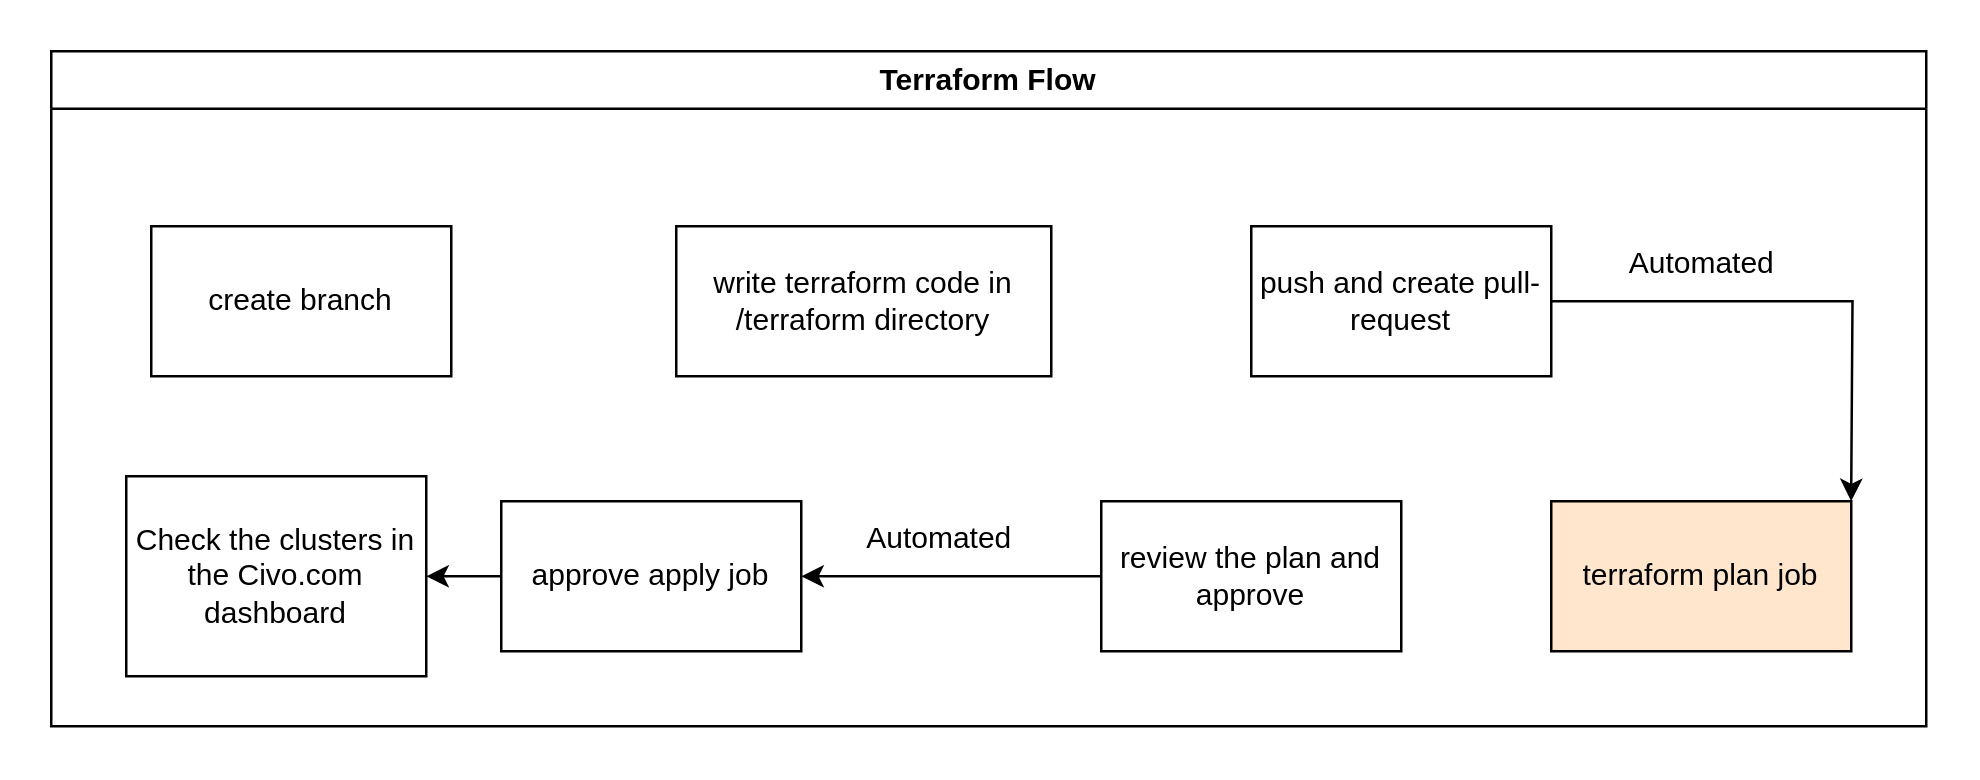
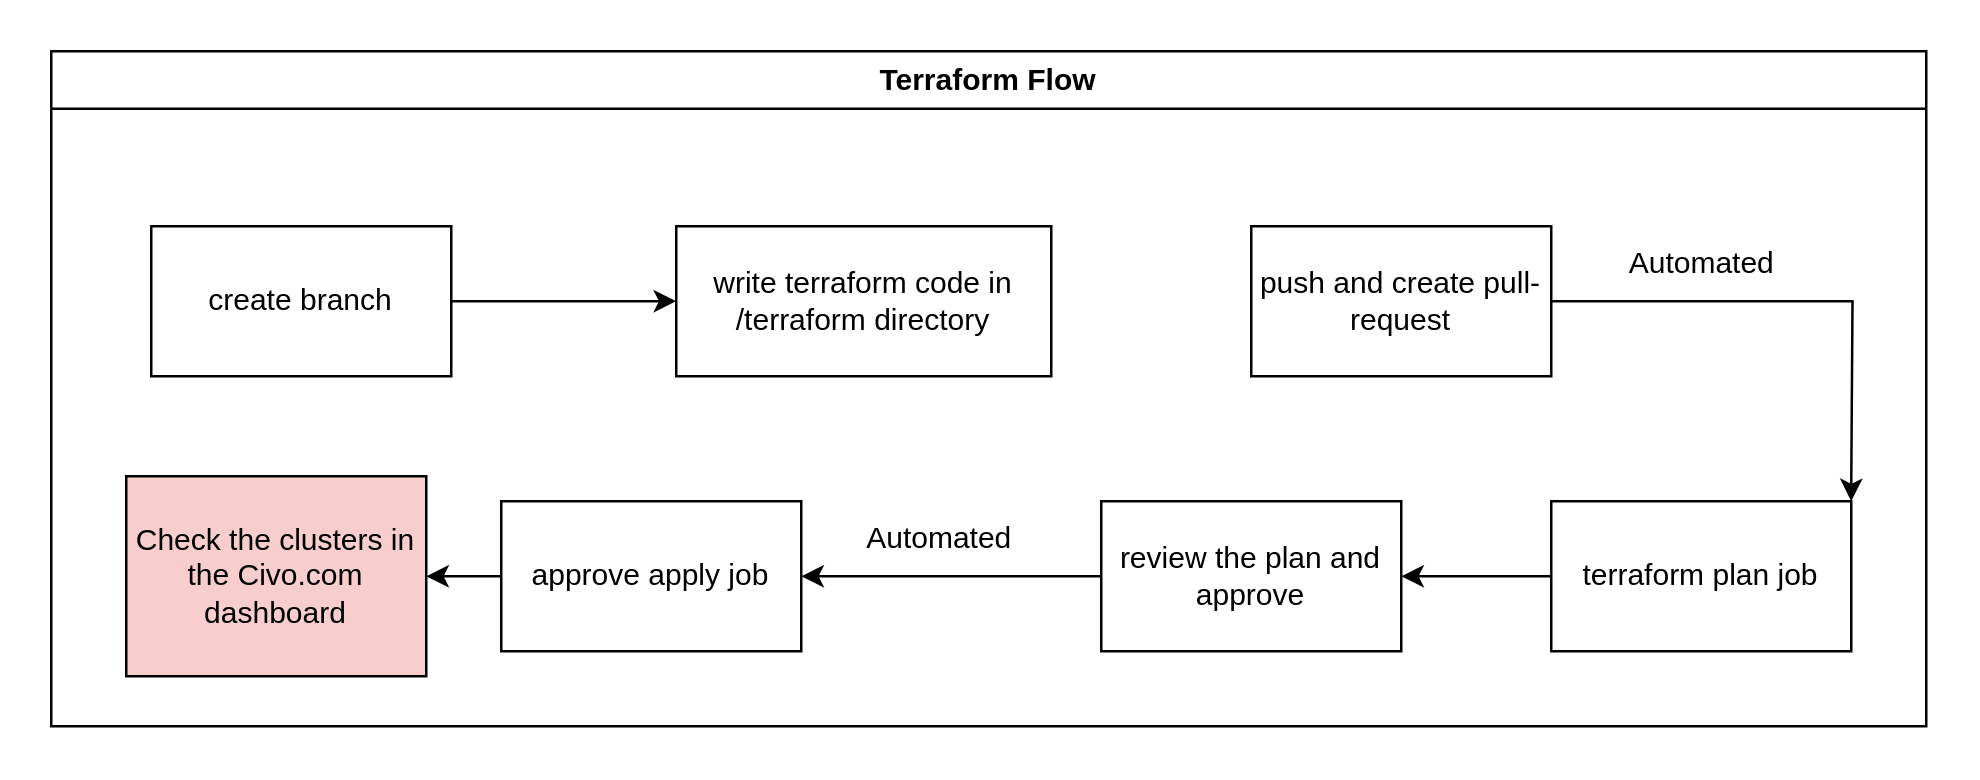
+ <mxCell id="6" style="edgeStyle=orthogonalEdgeStyle;rounded=0;orthogonalLoop=1;jettySize=auto;html=1;entryX=0;entryY=0.5;entryDx=0;entryDy=0;" edge="1" parent="2" source="7" target="3"><mxGeometry relative="1" as="geometry" /></mxCell>
- <mxCell id="16" value="Check the clusters in the Civo.com dashboard" style="whiteSpace=wrap;html=1;" vertex="1" parent="2"><mxGeometry x="30" y="170" width="120" height="80" as="geometry" /></mxCell>
+ <mxCell id="16" value="Check the clusters in the Civo.com dashboard" style="whiteSpace=wrap;html=1;fillColor=#f8cecc;" vertex="1" parent="2"><mxGeometry x="30" y="170" width="120" height="80" as="geometry" /></mxCell>
+ <mxCell id="8" style="edgeStyle=orthogonalEdgeStyle;rounded=0;orthogonalLoop=1;jettySize=auto;html=1;exitX=0;exitY=0.5;exitDx=0;exitDy=0;entryX=1;entryY=0.5;entryDx=0;entryDy=0;" edge="1" parent="2" source="9" target="12"><mxGeometry relative="1" as="geometry"><mxPoint x="570" y="210" as="targetPoint" /></mxGeometry></mxCell>
- <mxCell id="9" value="terraform plan job" style="whiteSpace=wrap;html=1;fillColor=#ffe6cc;" vertex="1" parent="2"><mxGeometry x="600" y="180" width="120" height="60" as="geometry" /></mxCell>
+ <mxCell id="9" value="terraform plan job" style="whiteSpace=wrap;html=1;" vertex="1" parent="2"><mxGeometry x="600" y="180" width="120" height="60" as="geometry" /></mxCell>
